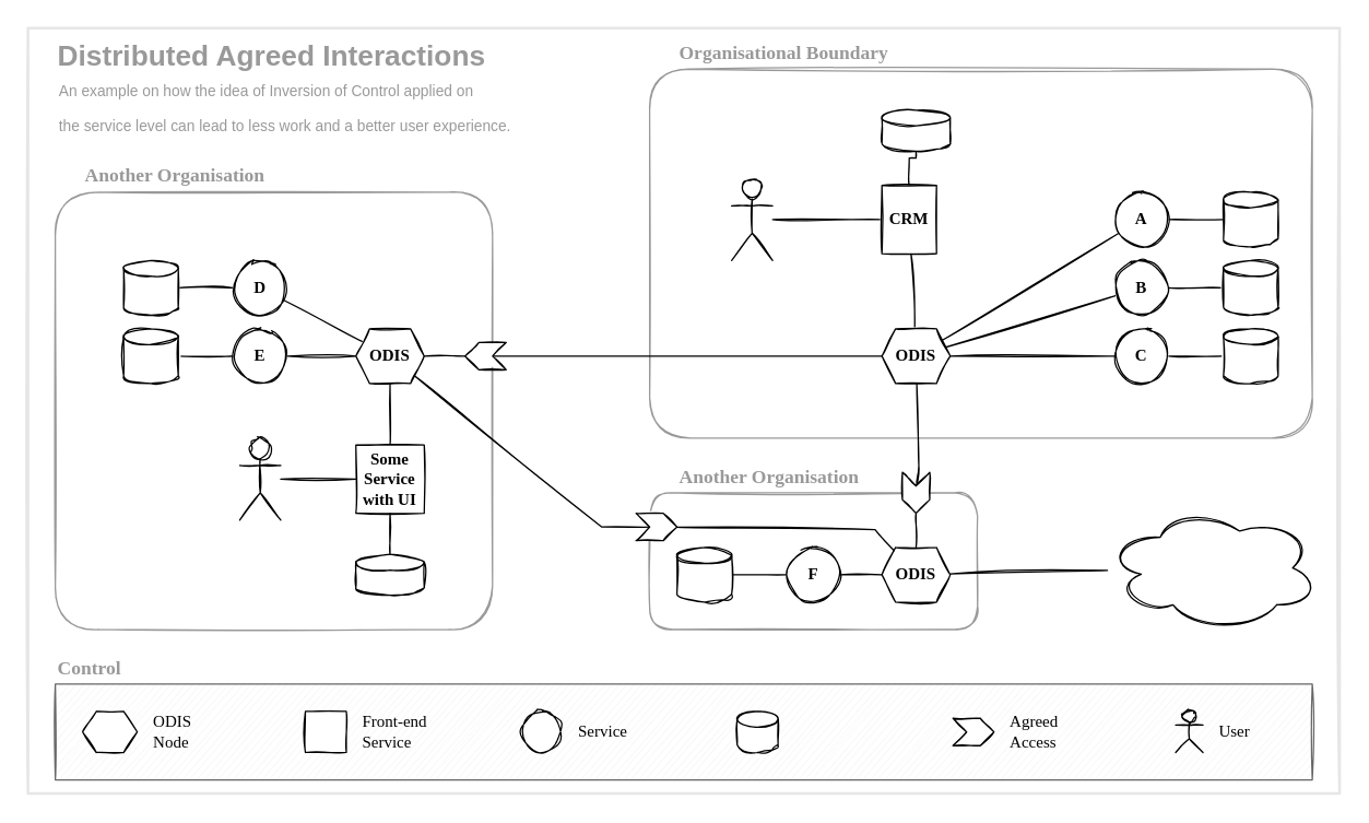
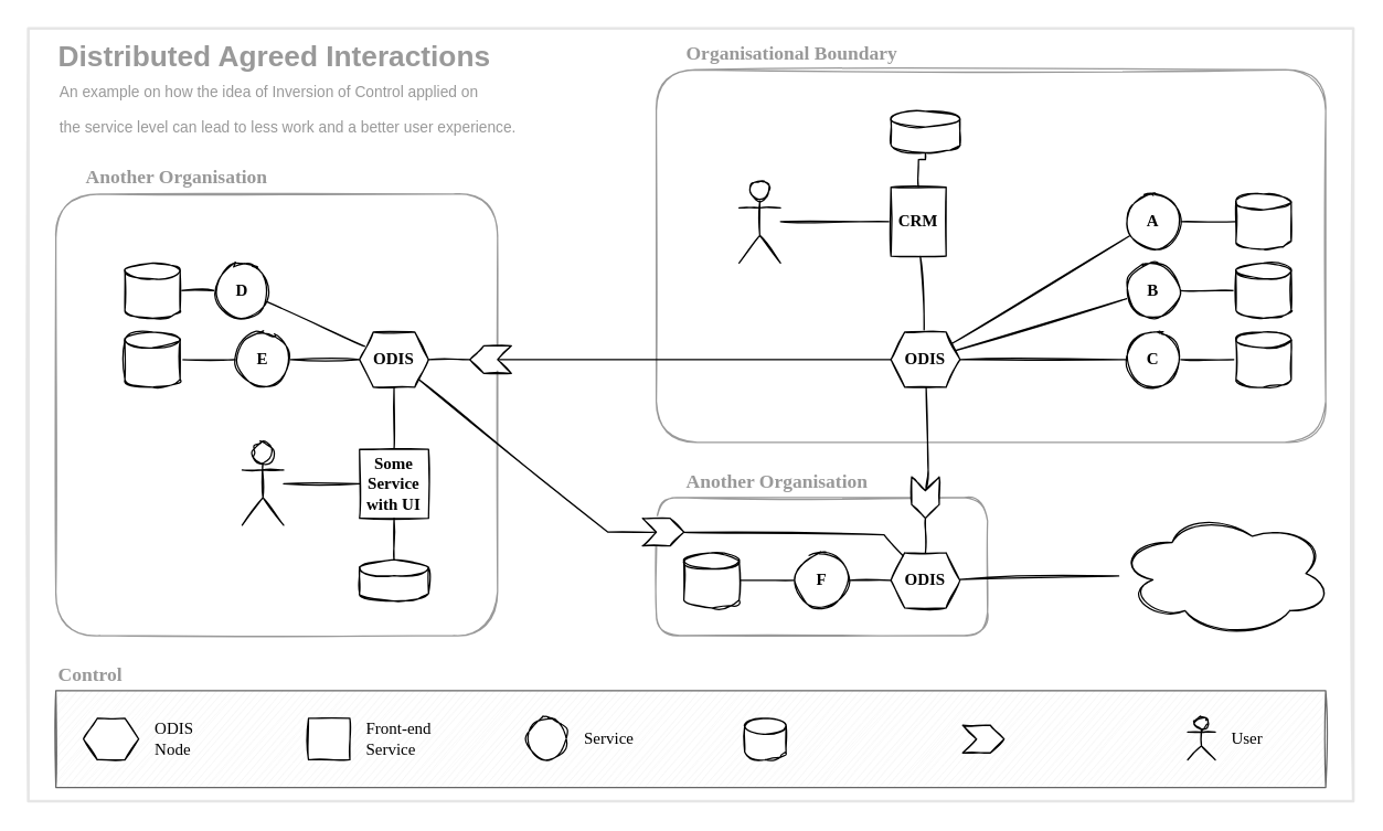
- <mxCell id="31" value="D" style="ellipse;whiteSpace=wrap;html=1;aspect=fixed;sketch=1;fontFamily=Comic Sans MS;fontStyle=1" vertex="1" parent="1"><mxGeometry x="170" y="190" width="40" height="40" as="geometry" /></mxCell>
+ <mxCell id="31" value="D" style="ellipse;whiteSpace=wrap;html=1;aspect=fixed;sketch=1;fontFamily=Comic Sans MS;fontStyle=1" vertex="1" parent="1"><mxGeometry x="155" y="190" width="40" height="40" as="geometry" /></mxCell>
- <mxCell id="57" value="Agreed Access" style="text;html=1;strokeColor=none;fillColor=none;align=left;verticalAlign=middle;whiteSpace=wrap;rounded=0;dashed=1;sketch=1;fontFamily=Comic Sans MS;" vertex="1" parent="56"><mxGeometry x="40" width="60" height="20" as="geometry" /></mxCell>
